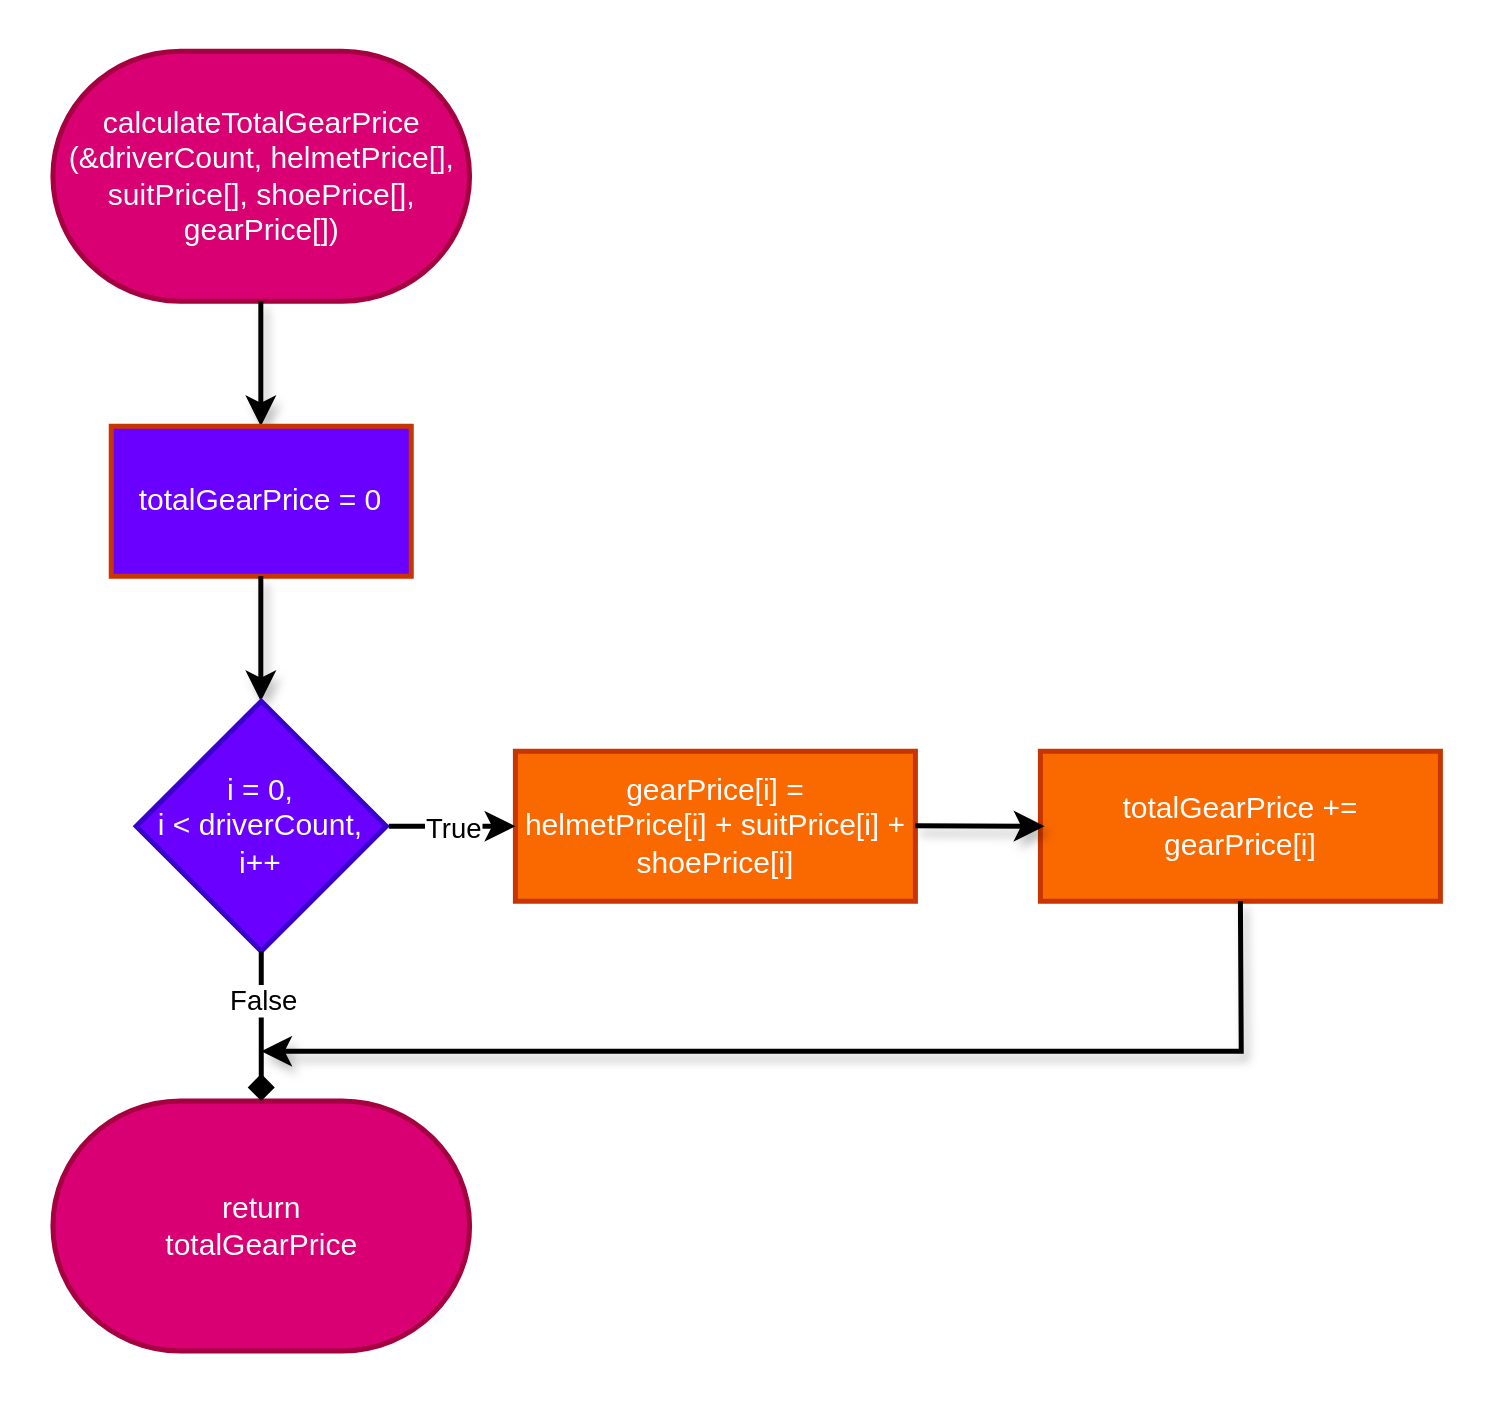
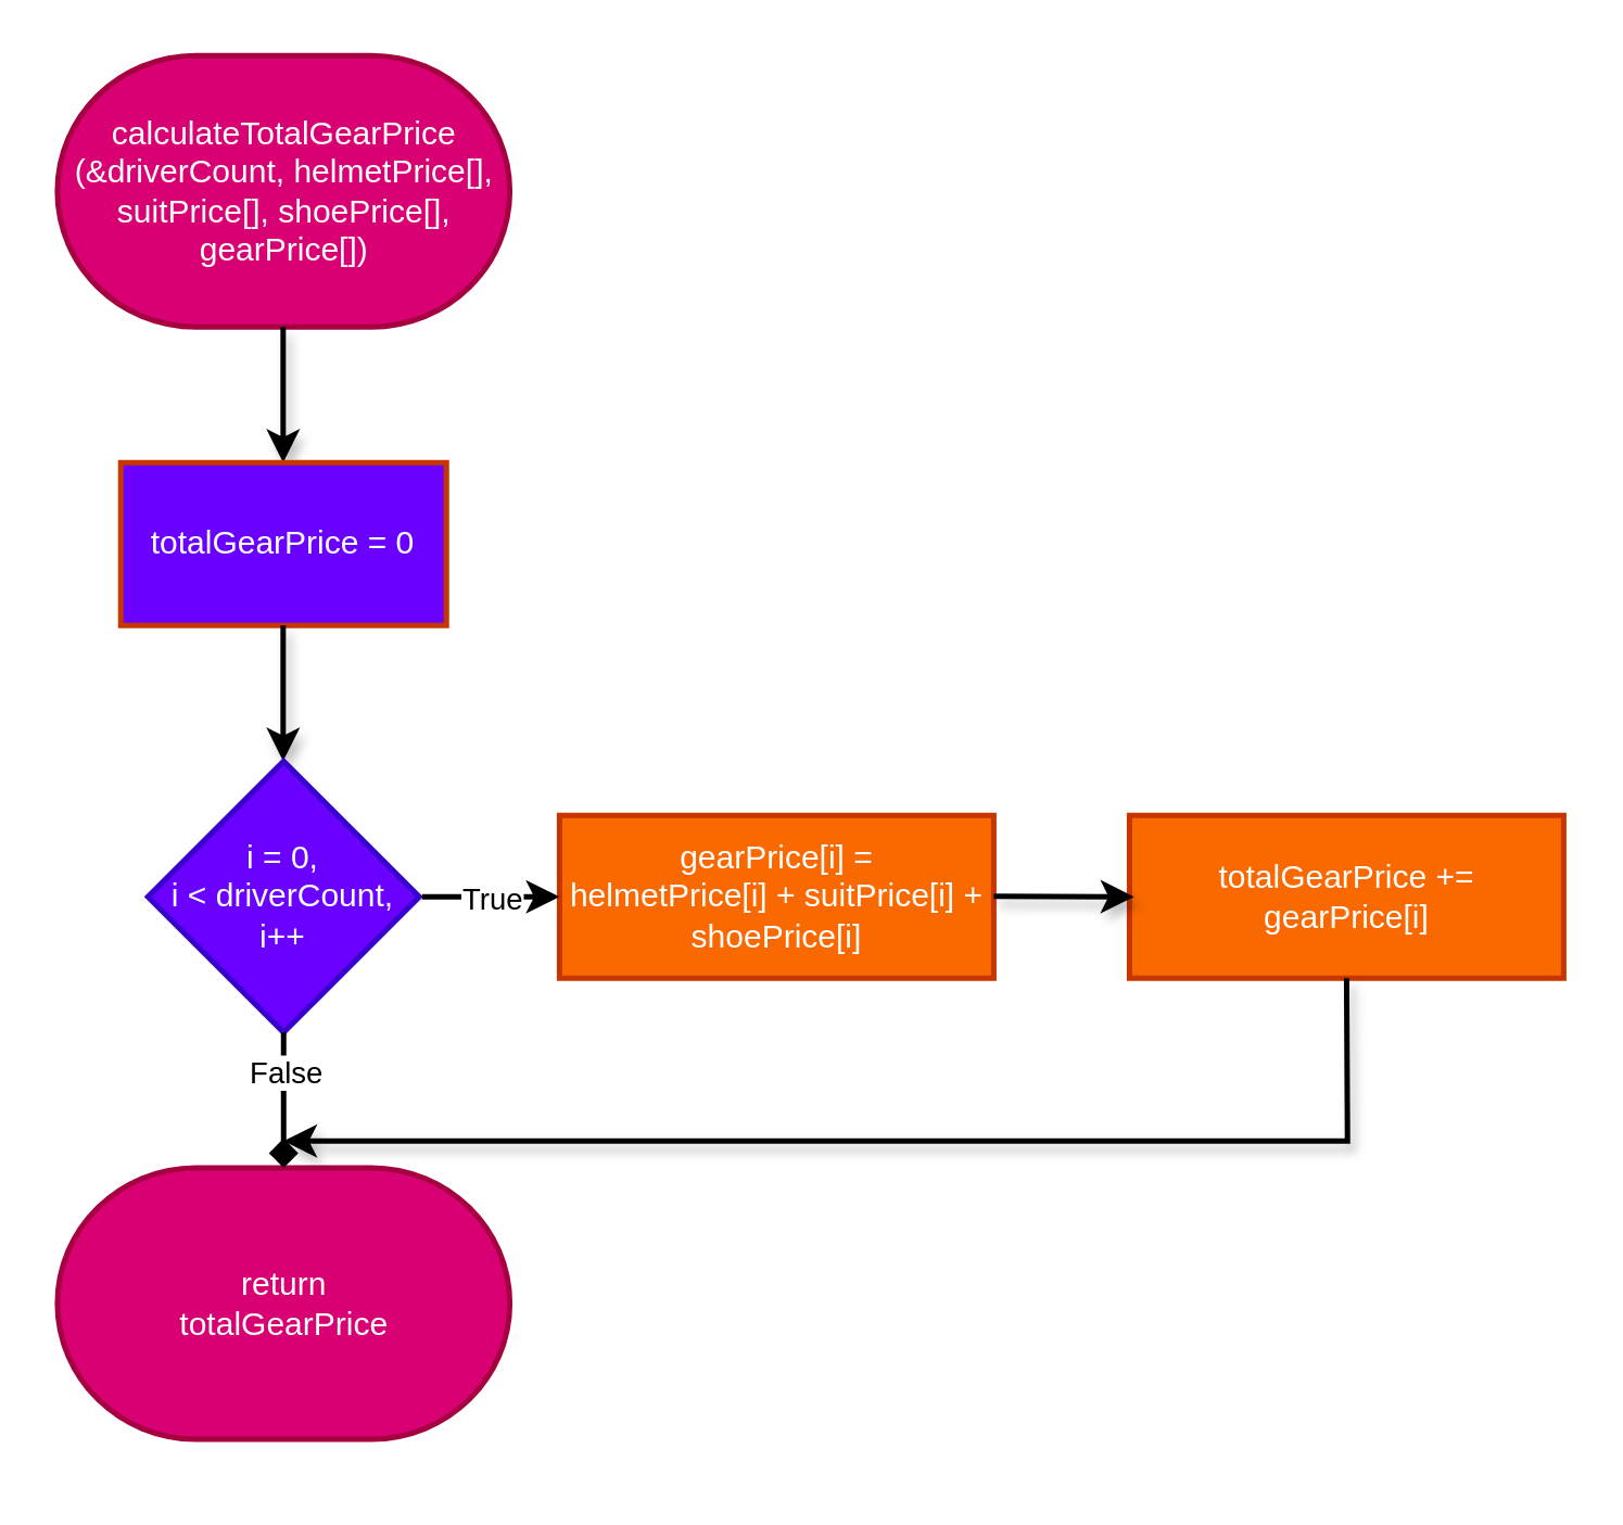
- <mxCell id="9" value="return&lt;br&gt;totalGearPrice" style="strokeWidth=2;html=1;shape=mxgraph.flowchart.terminator;whiteSpace=wrap;fillColor=#d80073;fontColor=#ffffff;strokeColor=#A50040;" parent="1" vertex="1"><mxGeometry x="20.67" y="439.86" width="166.67" height="100" as="geometry" /></mxCell>
+ <mxCell id="9" value="return&lt;br&gt;totalGearPrice" style="strokeWidth=2;html=1;shape=mxgraph.flowchart.terminator;whiteSpace=wrap;fillColor=#d80073;fontColor=#ffffff;strokeColor=#A50040;" parent="1" vertex="1"><mxGeometry x="20.67" y="429.86" width="166.67" height="100" as="geometry" /></mxCell>
